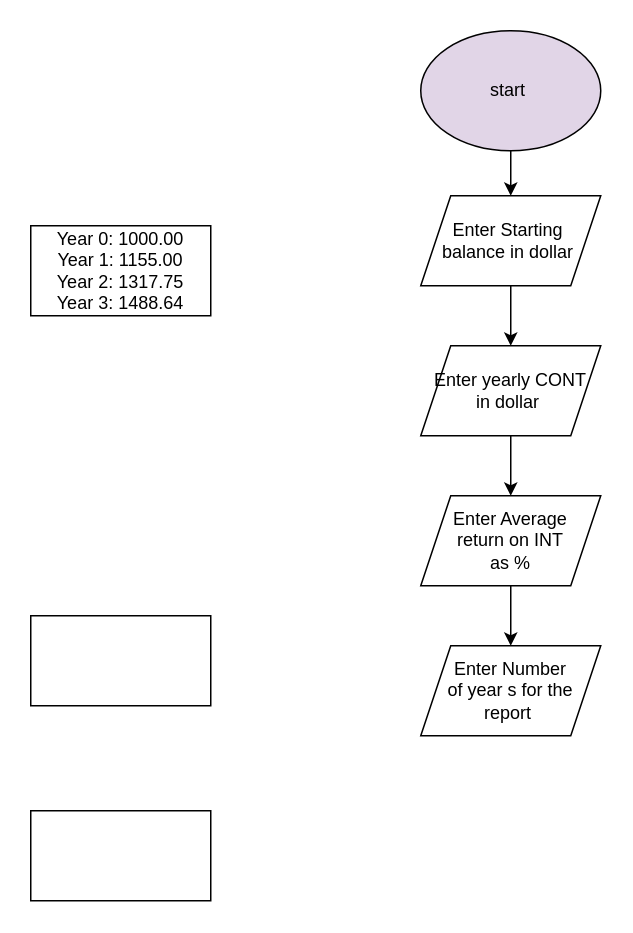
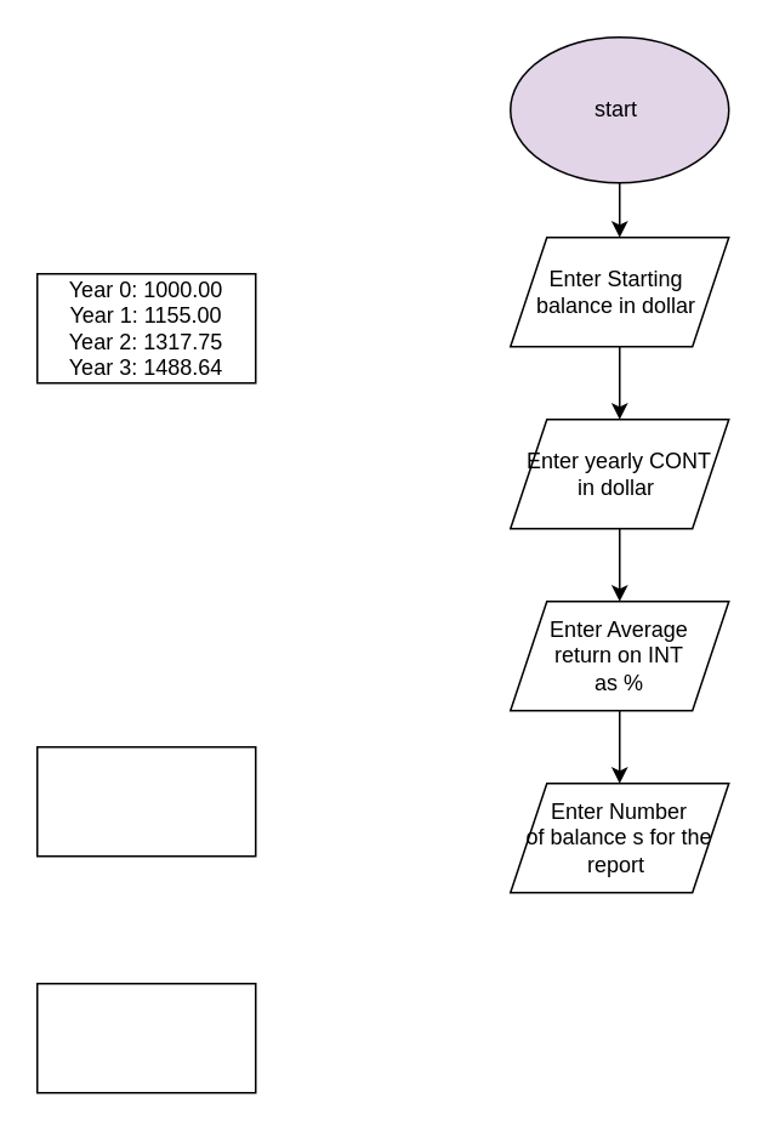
- <mxCell id="10" value="Enter Number&lt;br&gt;of year s for the&lt;br&gt;report&amp;nbsp;" style="shape=parallelogram;perimeter=parallelogramPerimeter;whiteSpace=wrap;html=1;fixedSize=1;" vertex="1" parent="1"><mxGeometry x="280" y="430" width="120" height="60" as="geometry" /></mxCell>
+ <mxCell id="10" value="Enter Number&lt;br&gt;of balance s for the&lt;br&gt;report&amp;nbsp;" style="shape=parallelogram;perimeter=parallelogramPerimeter;whiteSpace=wrap;html=1;fixedSize=1;" vertex="1" parent="1"><mxGeometry x="280" y="430" width="120" height="60" as="geometry" /></mxCell>
